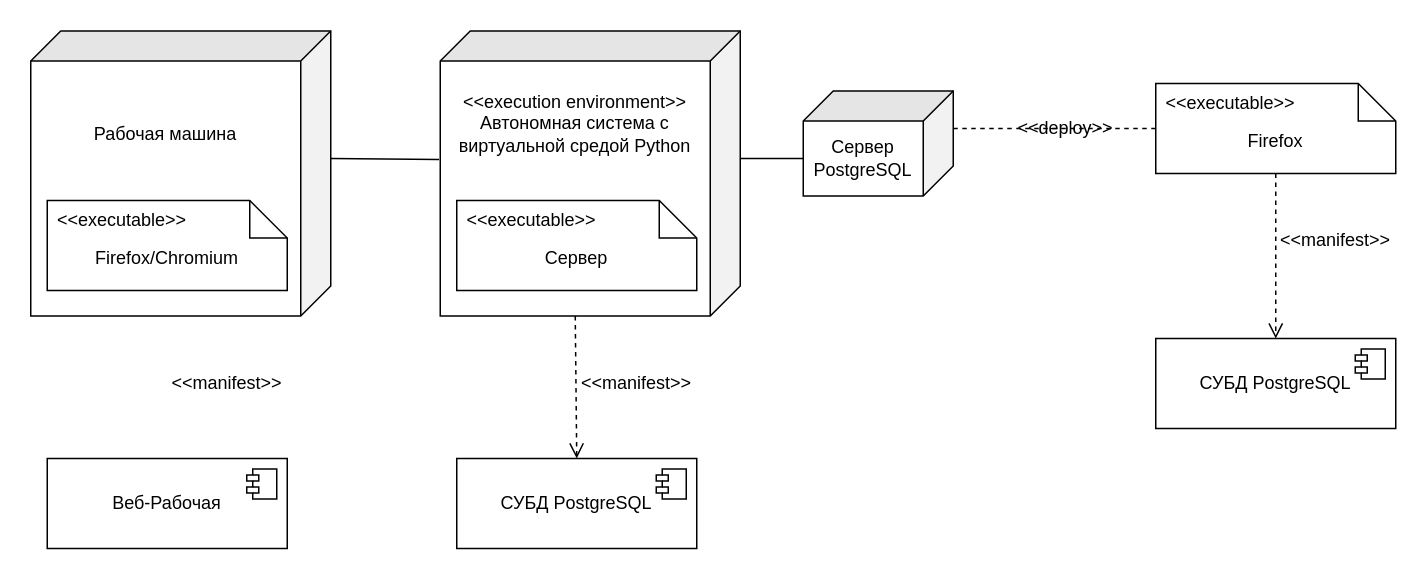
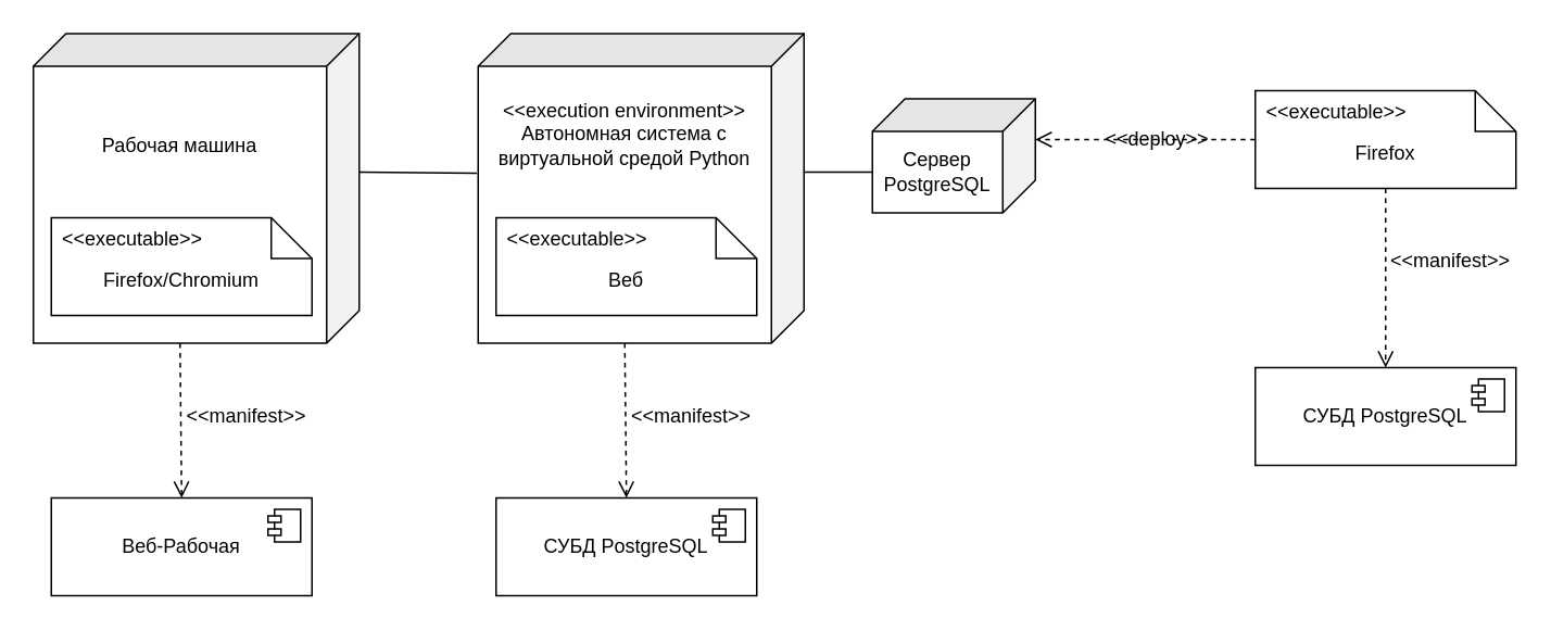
- <mxCell id="11" value="" style="endArrow=none;startArrow=none;endFill=0;startFill=0;endSize=8;html=1;verticalAlign=bottom;dashed=1;labelBackgroundColor=none;rounded=0;entryX=0;entryY=0;entryDx=25;entryDy=0;entryPerimeter=0;exitX=0;exitY=0.5;exitDx=0;exitDy=0;exitPerimeter=0;" edge="1" parent="1" source="2" target="9"><mxGeometry width="160" relative="1" as="geometry"><mxPoint x="740" y="215" as="sourcePoint" /><mxPoint x="900" y="215" as="targetPoint" /></mxGeometry></mxCell>
+ <mxCell id="11" value="" style="endArrow=open;startArrow=none;endFill=0;startFill=0;endSize=8;html=1;verticalAlign=bottom;dashed=1;labelBackgroundColor=none;rounded=0;entryX=0;entryY=0;entryDx=25;entryDy=0;entryPerimeter=0;exitX=0;exitY=0.5;exitDx=0;exitDy=0;exitPerimeter=0;" edge="1" parent="1" source="2" target="9"><mxGeometry width="160" relative="1" as="geometry"><mxPoint x="740" y="215" as="sourcePoint" /><mxPoint x="900" y="215" as="targetPoint" /></mxGeometry></mxCell>
- <mxCell id="7" value="Сервер" style="shape=note2;boundedLbl=1;whiteSpace=wrap;html=1;size=25;verticalAlign=top;align=center;" vertex="1" parent="1"><mxGeometry x="304" y="133" width="160" height="60" as="geometry" /></mxCell>
+ <mxCell id="7" value="Веб" style="shape=note2;boundedLbl=1;whiteSpace=wrap;html=1;size=25;verticalAlign=top;align=center;" vertex="1" parent="1"><mxGeometry x="304" y="133" width="160" height="60" as="geometry" /></mxCell>
+ <mxCell id="23" value="" style="endArrow=open;startArrow=none;endFill=0;startFill=0;endSize=8;html=1;verticalAlign=bottom;dashed=1;labelBackgroundColor=none;rounded=0;entryX=0.5;entryY=0;entryDx=0;entryDy=0;exitX=0;exitY=0;exitDx=190;exitDy=110;exitPerimeter=0;" edge="1" parent="1" source="17" target="20"><mxGeometry width="160" relative="1" as="geometry"><mxPoint x="213" y="255" as="sourcePoint" /><mxPoint x="213" y="365" as="targetPoint" /></mxGeometry></mxCell>
